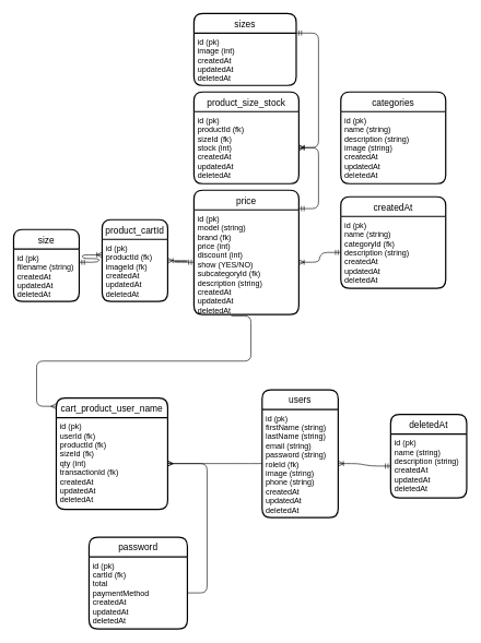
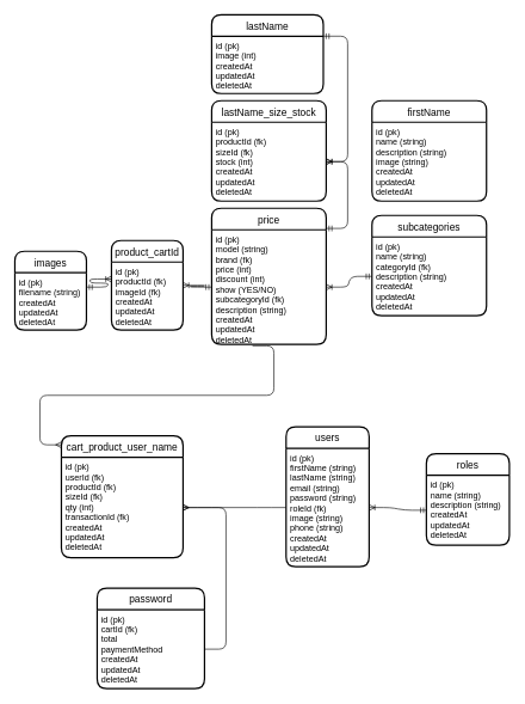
- <mxCell id="7" value="sizes" style="swimlane;childLayout=stackLayout;horizontal=1;startSize=30;horizontalStack=0;rounded=1;fontSize=14;fontStyle=0;strokeWidth=2;resizeParent=0;resizeLast=1;shadow=0;dashed=0;align=center;" parent="1" vertex="1"><mxGeometry x="295" y="20" width="156" height="110" as="geometry" /></mxCell>
+ <mxCell id="7" value="lastName" style="swimlane;childLayout=stackLayout;horizontal=1;startSize=30;horizontalStack=0;rounded=1;fontSize=14;fontStyle=0;strokeWidth=2;resizeParent=0;resizeLast=1;shadow=0;dashed=0;align=center;" parent="1" vertex="1"><mxGeometry x="295" y="20" width="156" height="110" as="geometry" /></mxCell>
- <mxCell id="21" value="product_size_stock" style="swimlane;childLayout=stackLayout;horizontal=1;startSize=30;horizontalStack=0;rounded=1;fontSize=14;fontStyle=0;strokeWidth=2;resizeParent=0;resizeLast=1;shadow=0;dashed=0;align=center;" parent="1" vertex="1"><mxGeometry x="295" y="140" width="160" height="140" as="geometry" /></mxCell>
+ <mxCell id="21" value="lastName_size_stock" style="swimlane;childLayout=stackLayout;horizontal=1;startSize=30;horizontalStack=0;rounded=1;fontSize=14;fontStyle=0;strokeWidth=2;resizeParent=0;resizeLast=1;shadow=0;dashed=0;align=center;" parent="1" vertex="1"><mxGeometry x="295" y="140" width="160" height="140" as="geometry" /></mxCell>
- <mxCell id="19" value="categories" style="swimlane;childLayout=stackLayout;horizontal=1;startSize=30;horizontalStack=0;rounded=1;fontSize=14;fontStyle=0;strokeWidth=2;resizeParent=0;resizeLast=1;shadow=0;dashed=0;align=center;" parent="1" vertex="1"><mxGeometry x="519" y="140" width="160" height="140" as="geometry" /></mxCell>
+ <mxCell id="19" value="firstName" style="swimlane;childLayout=stackLayout;horizontal=1;startSize=30;horizontalStack=0;rounded=1;fontSize=14;fontStyle=0;strokeWidth=2;resizeParent=0;resizeLast=1;shadow=0;dashed=0;align=center;" parent="1" vertex="1"><mxGeometry x="519" y="140" width="160" height="140" as="geometry" /></mxCell>
- <mxCell id="5" value="createdAt" style="swimlane;childLayout=stackLayout;horizontal=1;startSize=30;horizontalStack=0;rounded=1;fontSize=14;fontStyle=0;strokeWidth=2;resizeParent=0;resizeLast=1;shadow=0;dashed=0;align=center;" parent="1" vertex="1"><mxGeometry x="519" y="300" width="160" height="140" as="geometry" /></mxCell>
+ <mxCell id="5" value="subcategories" style="swimlane;childLayout=stackLayout;horizontal=1;startSize=30;horizontalStack=0;rounded=1;fontSize=14;fontStyle=0;strokeWidth=2;resizeParent=0;resizeLast=1;shadow=0;dashed=0;align=center;" parent="1" vertex="1"><mxGeometry x="519" y="300" width="160" height="140" as="geometry" /></mxCell>
- <mxCell id="13" value="size" style="swimlane;childLayout=stackLayout;horizontal=1;startSize=30;horizontalStack=0;rounded=1;fontSize=14;fontStyle=0;strokeWidth=2;resizeParent=0;resizeLast=1;shadow=0;dashed=0;align=center;" parent="1" vertex="1"><mxGeometry x="20" y="350" width="100" height="110" as="geometry" /></mxCell>
+ <mxCell id="13" value="images" style="swimlane;childLayout=stackLayout;horizontal=1;startSize=30;horizontalStack=0;rounded=1;fontSize=14;fontStyle=0;strokeWidth=2;resizeParent=0;resizeLast=1;shadow=0;dashed=0;align=center;" parent="1" vertex="1"><mxGeometry x="20" y="350" width="100" height="110" as="geometry" /></mxCell>
- <mxCell id="29" value="deletedAt" style="swimlane;childLayout=stackLayout;horizontal=1;startSize=30;horizontalStack=0;rounded=1;fontSize=14;fontStyle=0;strokeWidth=2;resizeParent=0;resizeLast=1;shadow=0;dashed=0;align=center;" parent="1" vertex="1"><mxGeometry x="595" y="632.5" width="116" height="127.5" as="geometry" /></mxCell>
+ <mxCell id="29" value="roles" style="swimlane;childLayout=stackLayout;horizontal=1;startSize=30;horizontalStack=0;rounded=1;fontSize=14;fontStyle=0;strokeWidth=2;resizeParent=0;resizeLast=1;shadow=0;dashed=0;align=center;" parent="1" vertex="1"><mxGeometry x="595" y="632.5" width="116" height="127.5" as="geometry" /></mxCell>
